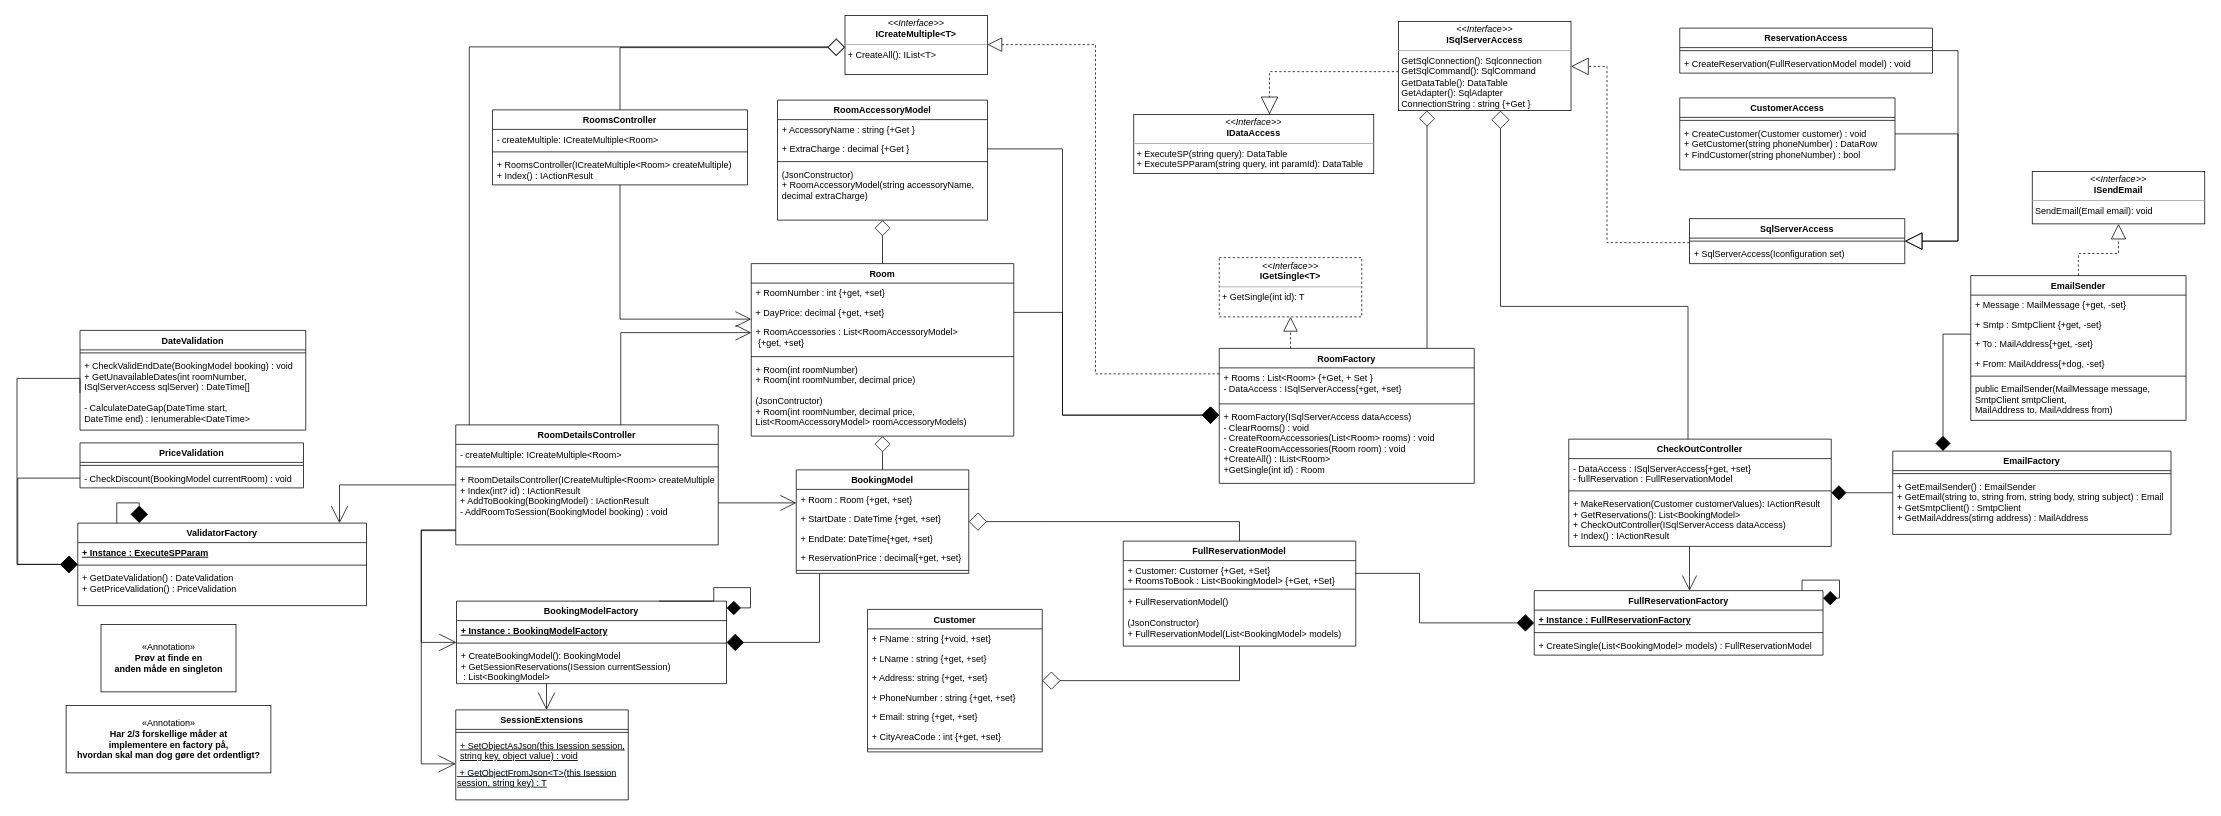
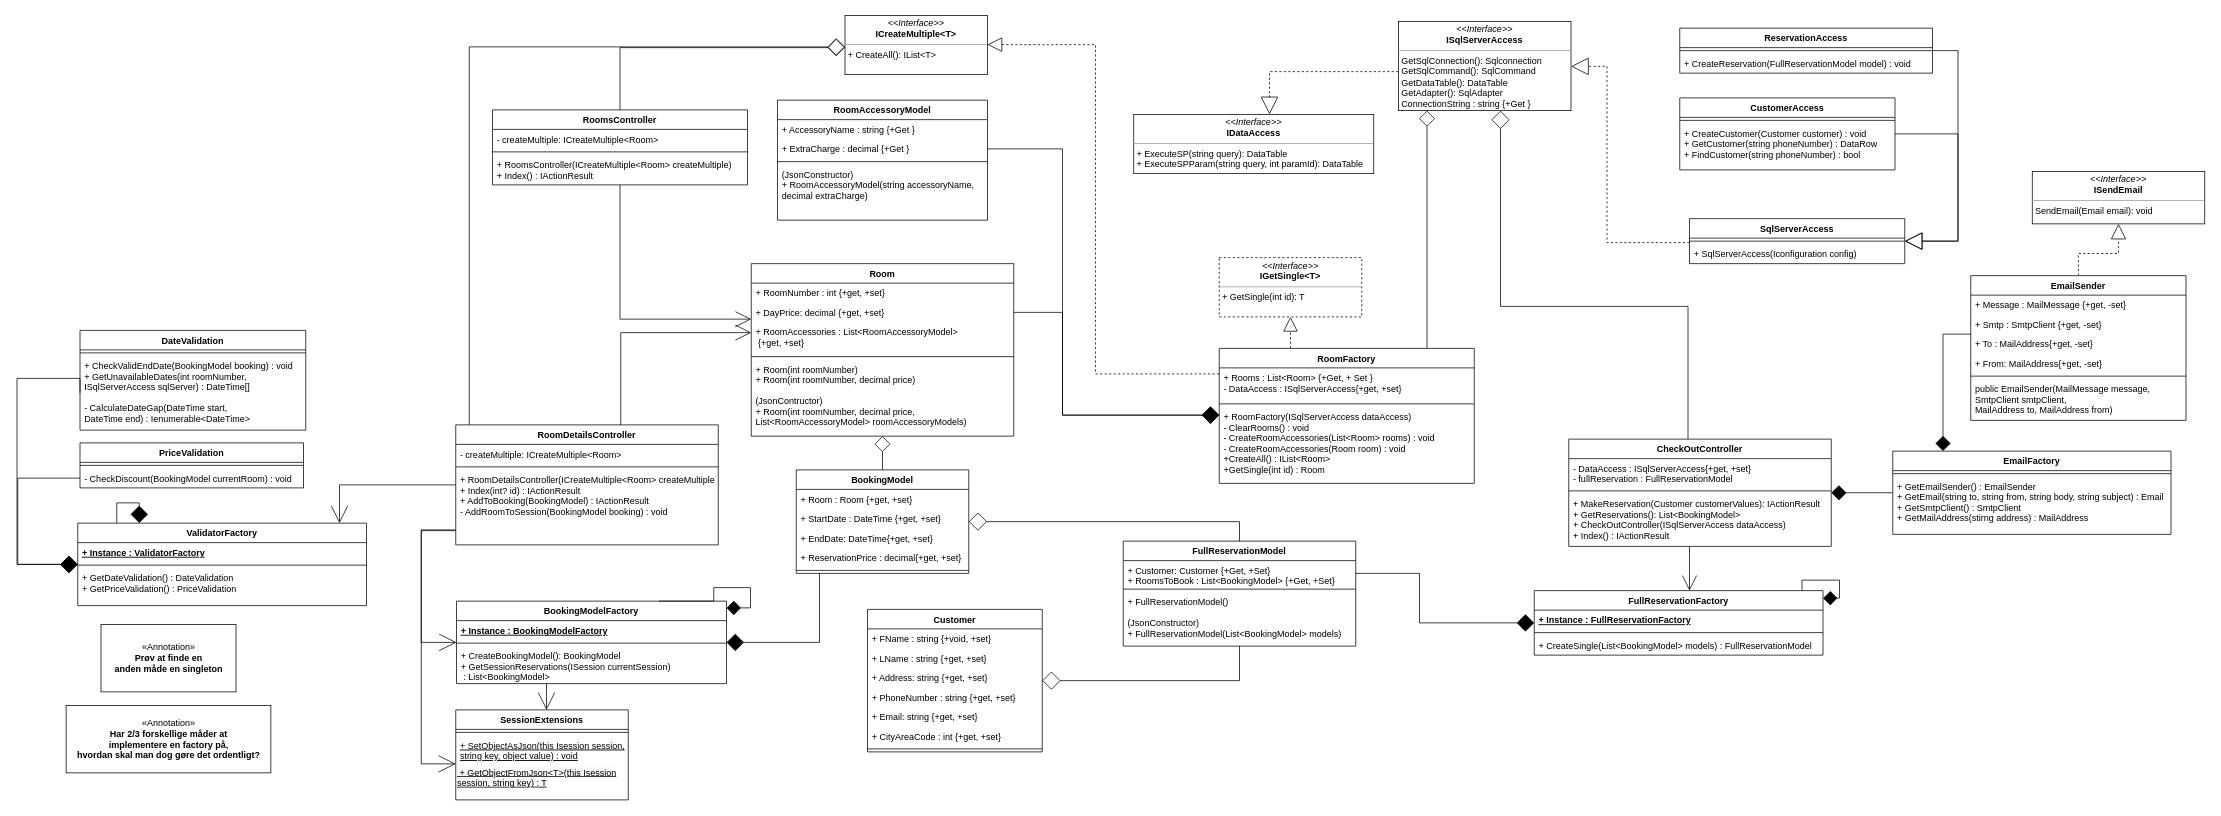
- <mxCell id="15" style="edgeStyle=orthogonalEdgeStyle;rounded=0;orthogonalLoop=1;jettySize=auto;html=1;exitX=0.5;exitY=0;exitDx=0;exitDy=0;endArrow=diamond;endFill=0;endSize=19;" edge="1" parent="1" source="16" target="22"><mxGeometry relative="1" as="geometry" /></mxCell>
- <mxCell id="88" value="+ SqlServerAccess(Iconfiguration set)" style="text;strokeColor=none;fillColor=none;align=left;verticalAlign=top;spacingLeft=4;spacingRight=4;overflow=hidden;rotatable=0;points=[[0,0.5],[1,0.5]];portConstraint=eastwest;" vertex="1" parent="86"><mxGeometry y="34" width="287" height="26" as="geometry" /></mxCell>
+ <mxCell id="88" value="+ SqlServerAccess(Iconfiguration config)" style="text;strokeColor=none;fillColor=none;align=left;verticalAlign=top;spacingLeft=4;spacingRight=4;overflow=hidden;rotatable=0;points=[[0,0.5],[1,0.5]];portConstraint=eastwest;" vertex="1" parent="86"><mxGeometry y="34" width="287" height="26" as="geometry" /></mxCell>
- <mxCell id="103" value="+ From: MailAddress{+dog, -set}" style="text;strokeColor=none;fillColor=none;align=left;verticalAlign=top;spacingLeft=4;spacingRight=4;overflow=hidden;rotatable=0;points=[[0,0.5],[1,0.5]];portConstraint=eastwest;" vertex="1" parent="99"><mxGeometry y="104" width="287" height="26" as="geometry" /></mxCell>
+ <mxCell id="103" value="+ From: MailAddress{+get, -set}" style="text;strokeColor=none;fillColor=none;align=left;verticalAlign=top;spacingLeft=4;spacingRight=4;overflow=hidden;rotatable=0;points=[[0,0.5],[1,0.5]];portConstraint=eastwest;" vertex="1" parent="99"><mxGeometry y="104" width="287" height="26" as="geometry" /></mxCell>
- <mxCell id="78" style="edgeStyle=orthogonalEdgeStyle;rounded=0;orthogonalLoop=1;jettySize=auto;html=1;endArrow=open;endFill=0;endSize=19;" edge="1" parent="1" source="65" target="4"><mxGeometry relative="1" as="geometry"><Array as="points"><mxPoint x="1030" y="670" /><mxPoint x="1030" y="670" /></Array></mxGeometry></mxCell>
- <mxCell id="118" value="+ Instance : ExecuteSPParam" style="text;strokeColor=none;fillColor=none;align=left;verticalAlign=top;spacingLeft=4;spacingRight=4;overflow=hidden;rotatable=0;points=[[0,0.5],[1,0.5]];portConstraint=eastwest;fontStyle=5" vertex="1" parent="117"><mxGeometry y="26" width="385" height="26" as="geometry" /></mxCell>
+ <mxCell id="118" value="+ Instance : ValidatorFactory" style="text;strokeColor=none;fillColor=none;align=left;verticalAlign=top;spacingLeft=4;spacingRight=4;overflow=hidden;rotatable=0;points=[[0,0.5],[1,0.5]];portConstraint=eastwest;fontStyle=5" vertex="1" parent="117"><mxGeometry y="26" width="385" height="26" as="geometry" /></mxCell>
